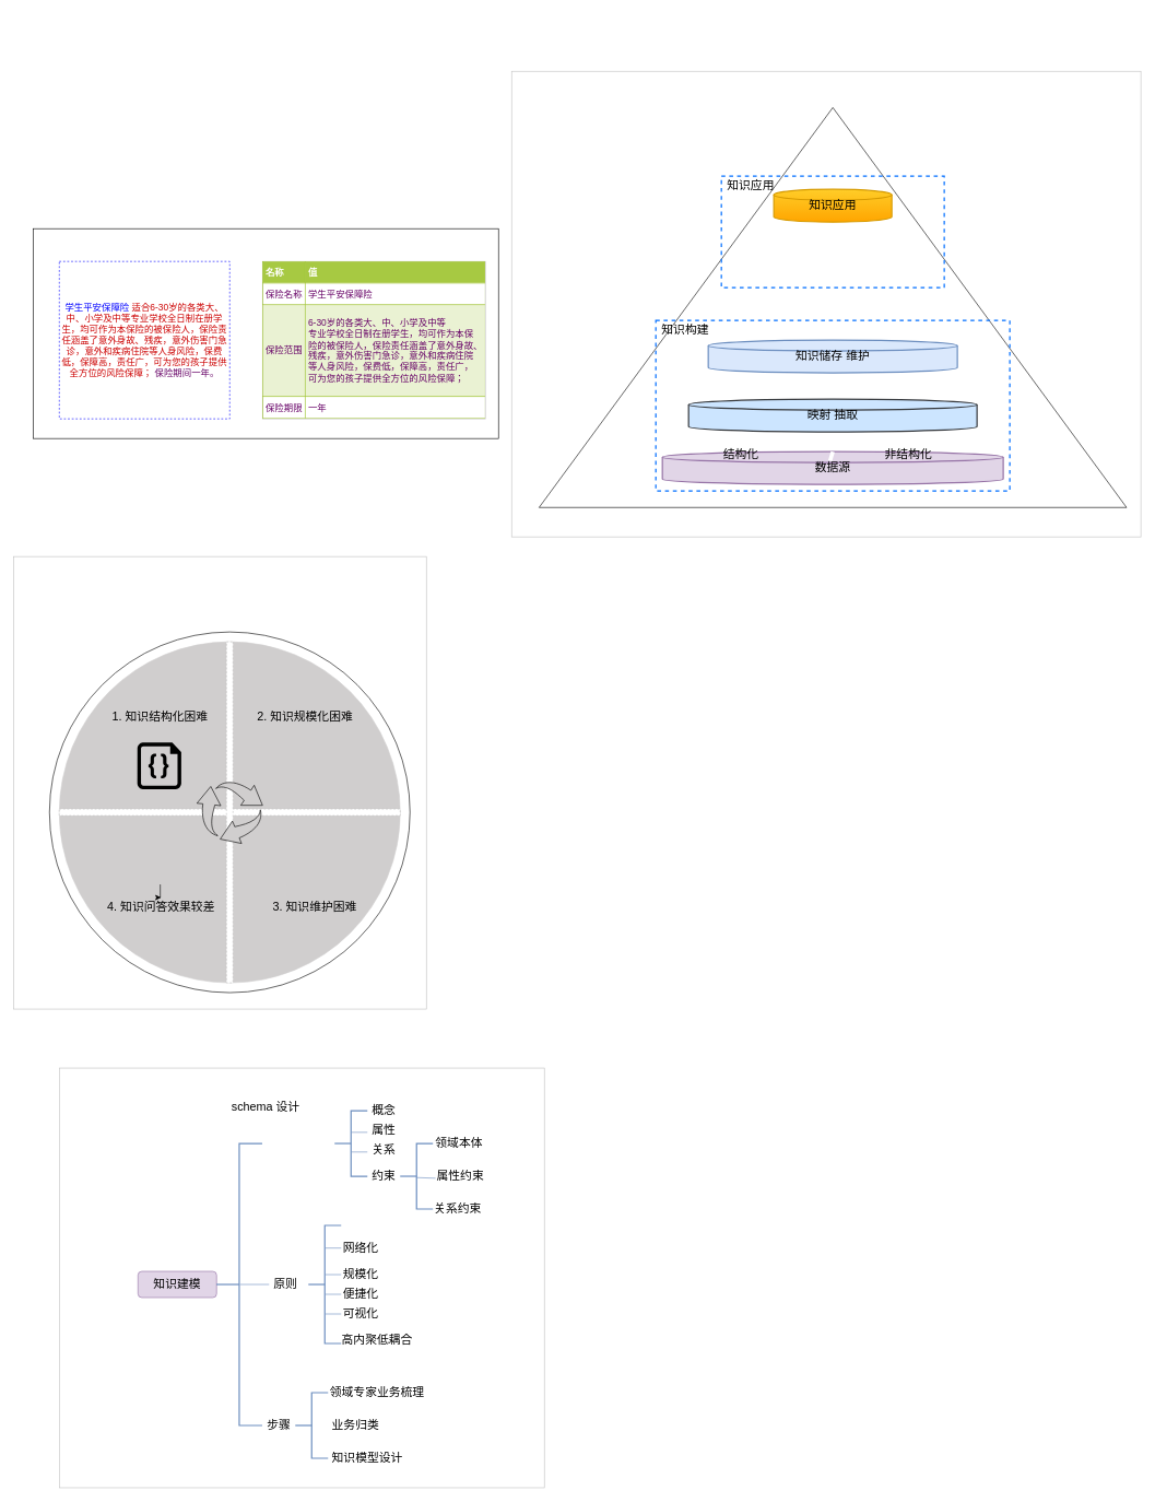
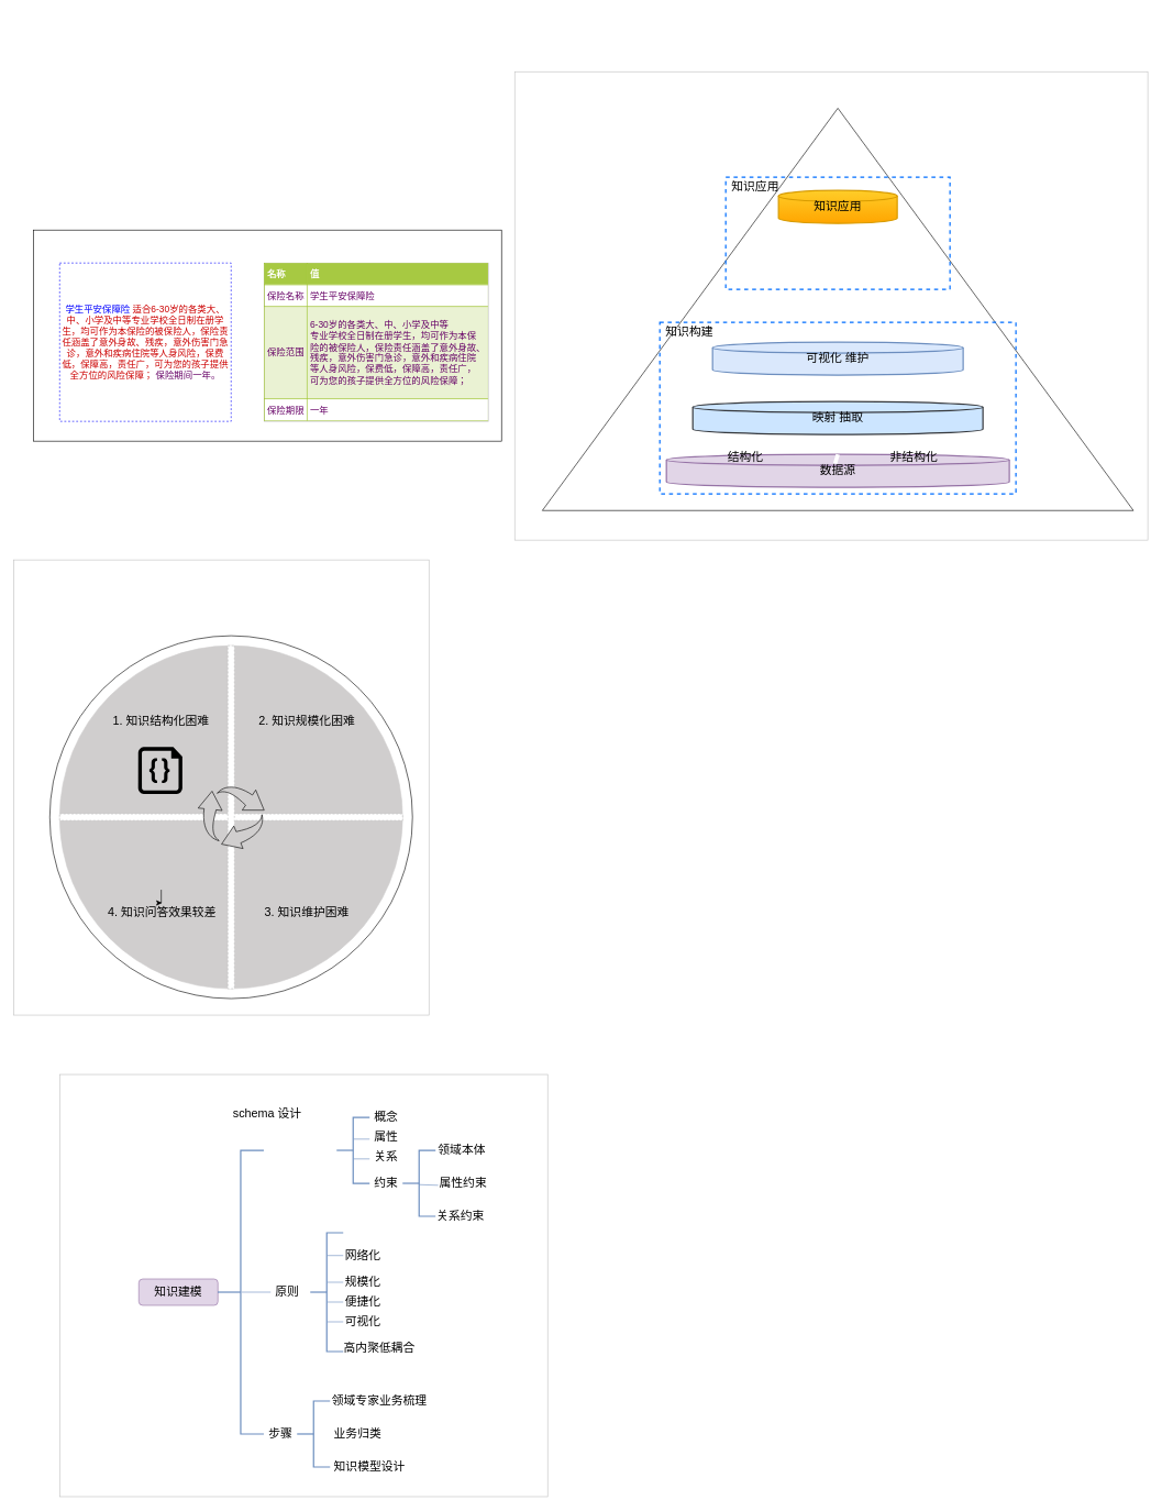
- <mxCell id="62" value="知识储存 维护" style="strokeWidth=2;html=1;shape=mxgraph.flowchart.database;whiteSpace=wrap;rounded=0;strokeColor=#6c8ebf;fontFamily=Helvetica;fontSize=18;fillColor=#dae8fc;" vertex="1" parent="1"><mxGeometry x="1080" y="518" width="380" height="50" as="geometry" /></mxCell>
+ <mxCell id="62" value="可视化 维护" style="strokeWidth=2;html=1;shape=mxgraph.flowchart.database;whiteSpace=wrap;rounded=0;strokeColor=#6c8ebf;fontFamily=Helvetica;fontSize=18;fillColor=#dae8fc;" vertex="1" parent="1"><mxGeometry x="1080" y="518" width="380" height="50" as="geometry" /></mxCell>
- <mxCell id="15" value="&lt;font color=&quot;#000100&quot;&gt;&lt;span style=&quot;font-size: 18px;&quot;&gt;3. 知识维护困难&lt;/span&gt;&lt;/font&gt;" style="text;html=1;strokeColor=none;fillColor=none;align=center;verticalAlign=middle;whiteSpace=wrap;rounded=0;fontFamily=Helvetica;fontSize=14;fontColor=#660066;" vertex="1" parent="1"><mxGeometry x="405" y="1368" width="150" height="30" as="geometry" /></mxCell>
+ <mxCell id="15" value="&lt;font color=&quot;#000100&quot;&gt;&lt;span style=&quot;font-size: 18px;&quot;&gt;3. 知识维护困难&lt;/span&gt;&lt;/font&gt;" style="text;html=1;strokeColor=none;fillColor=none;align=center;verticalAlign=middle;whiteSpace=wrap;rounded=0;fontFamily=Helvetica;fontSize=14;fontColor=#660066;" vertex="1" parent="1"><mxGeometry x="390" y="1368" width="150" height="30" as="geometry" /></mxCell>
